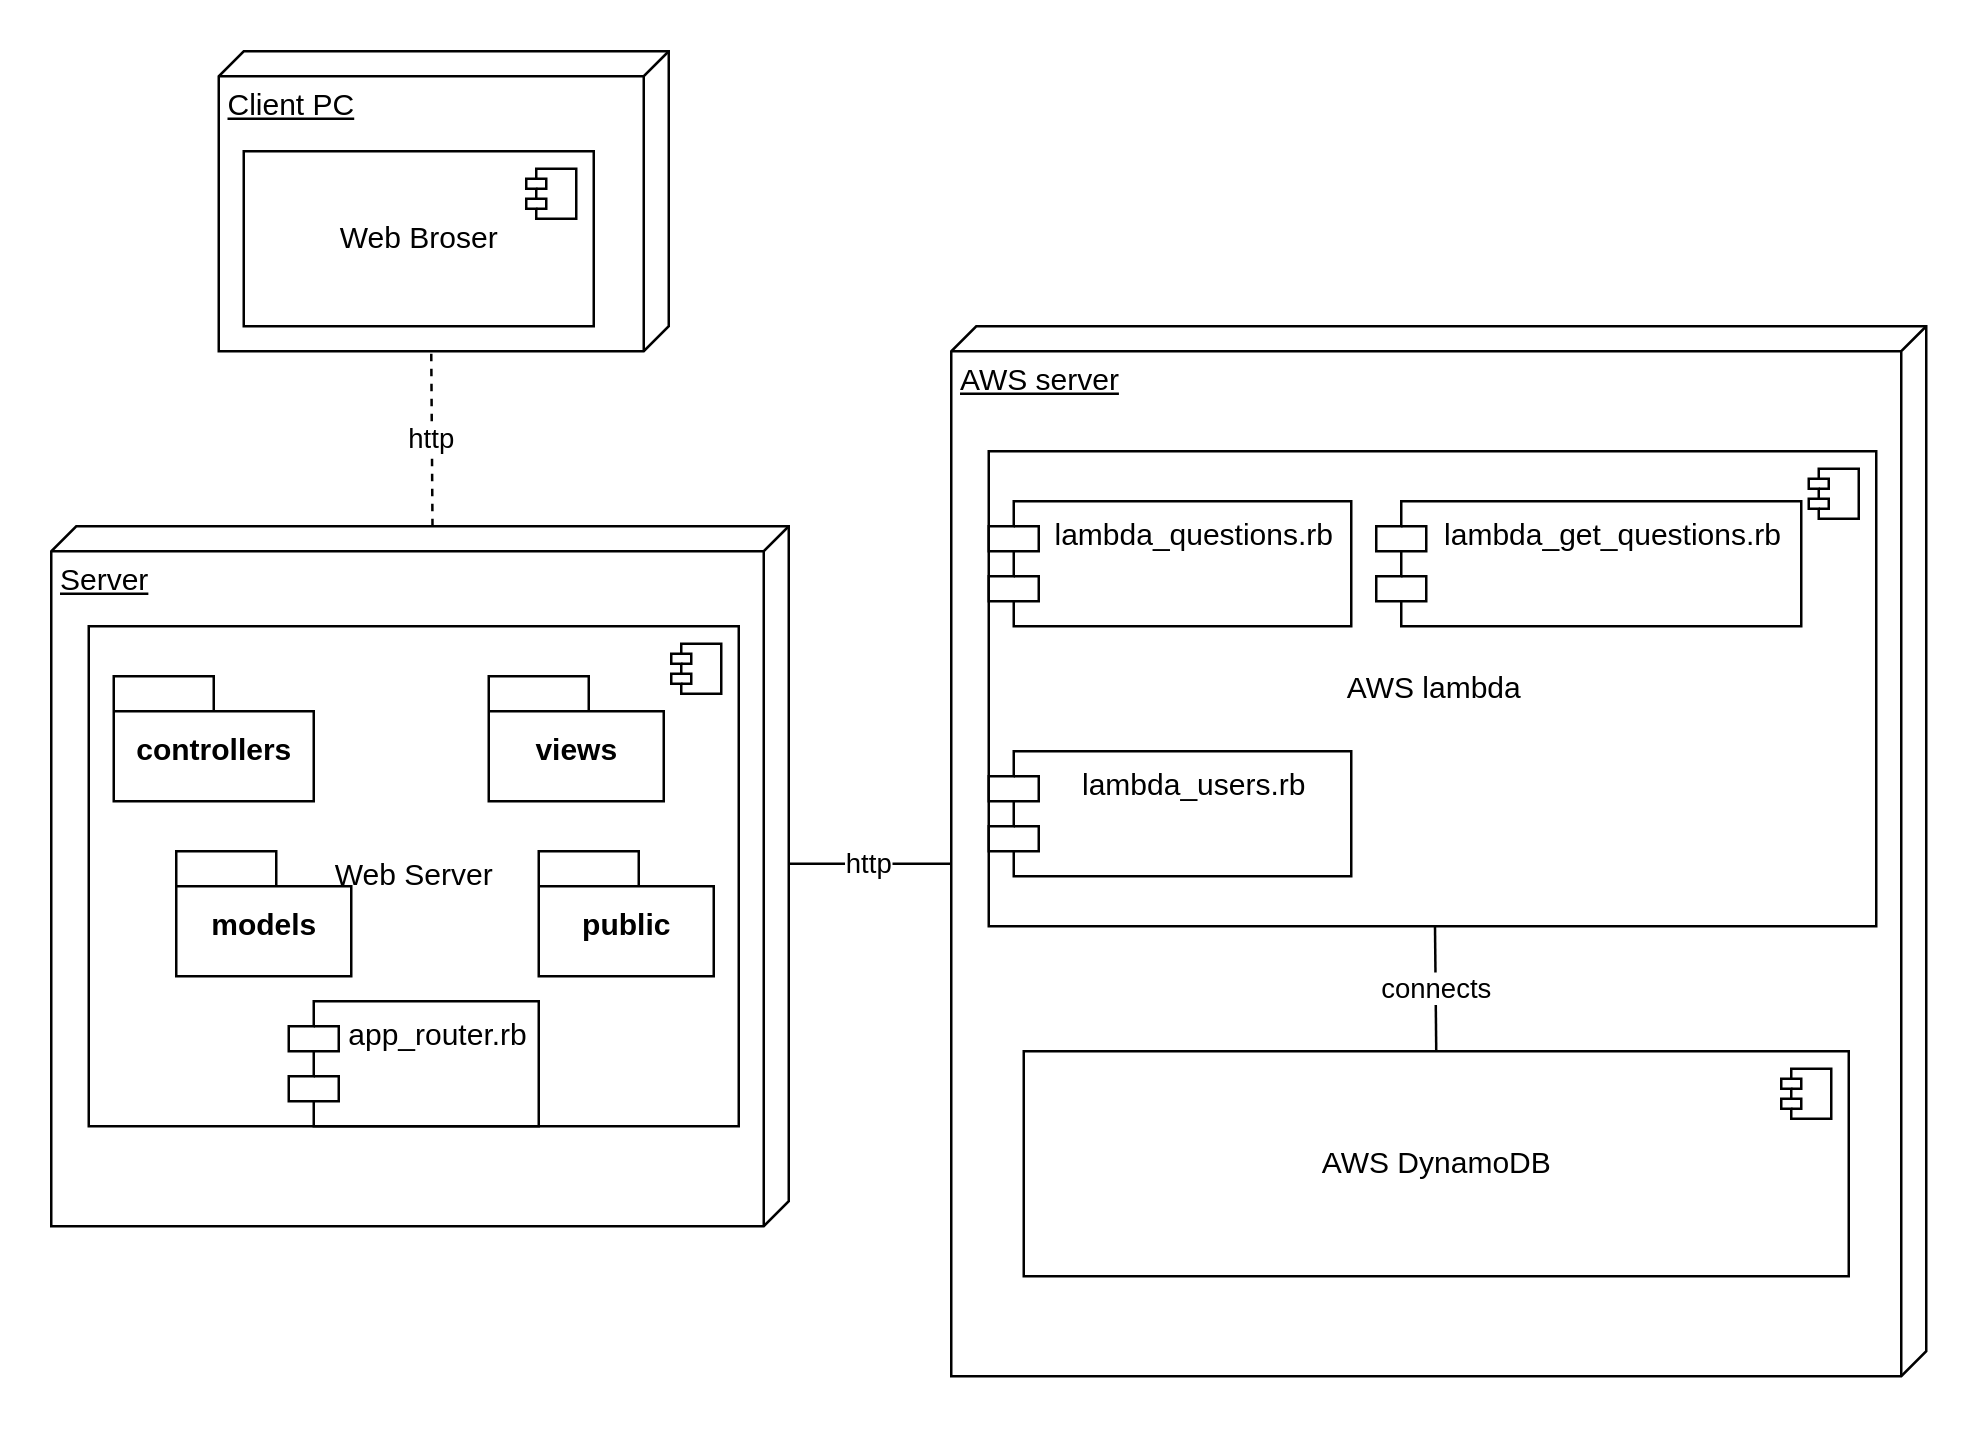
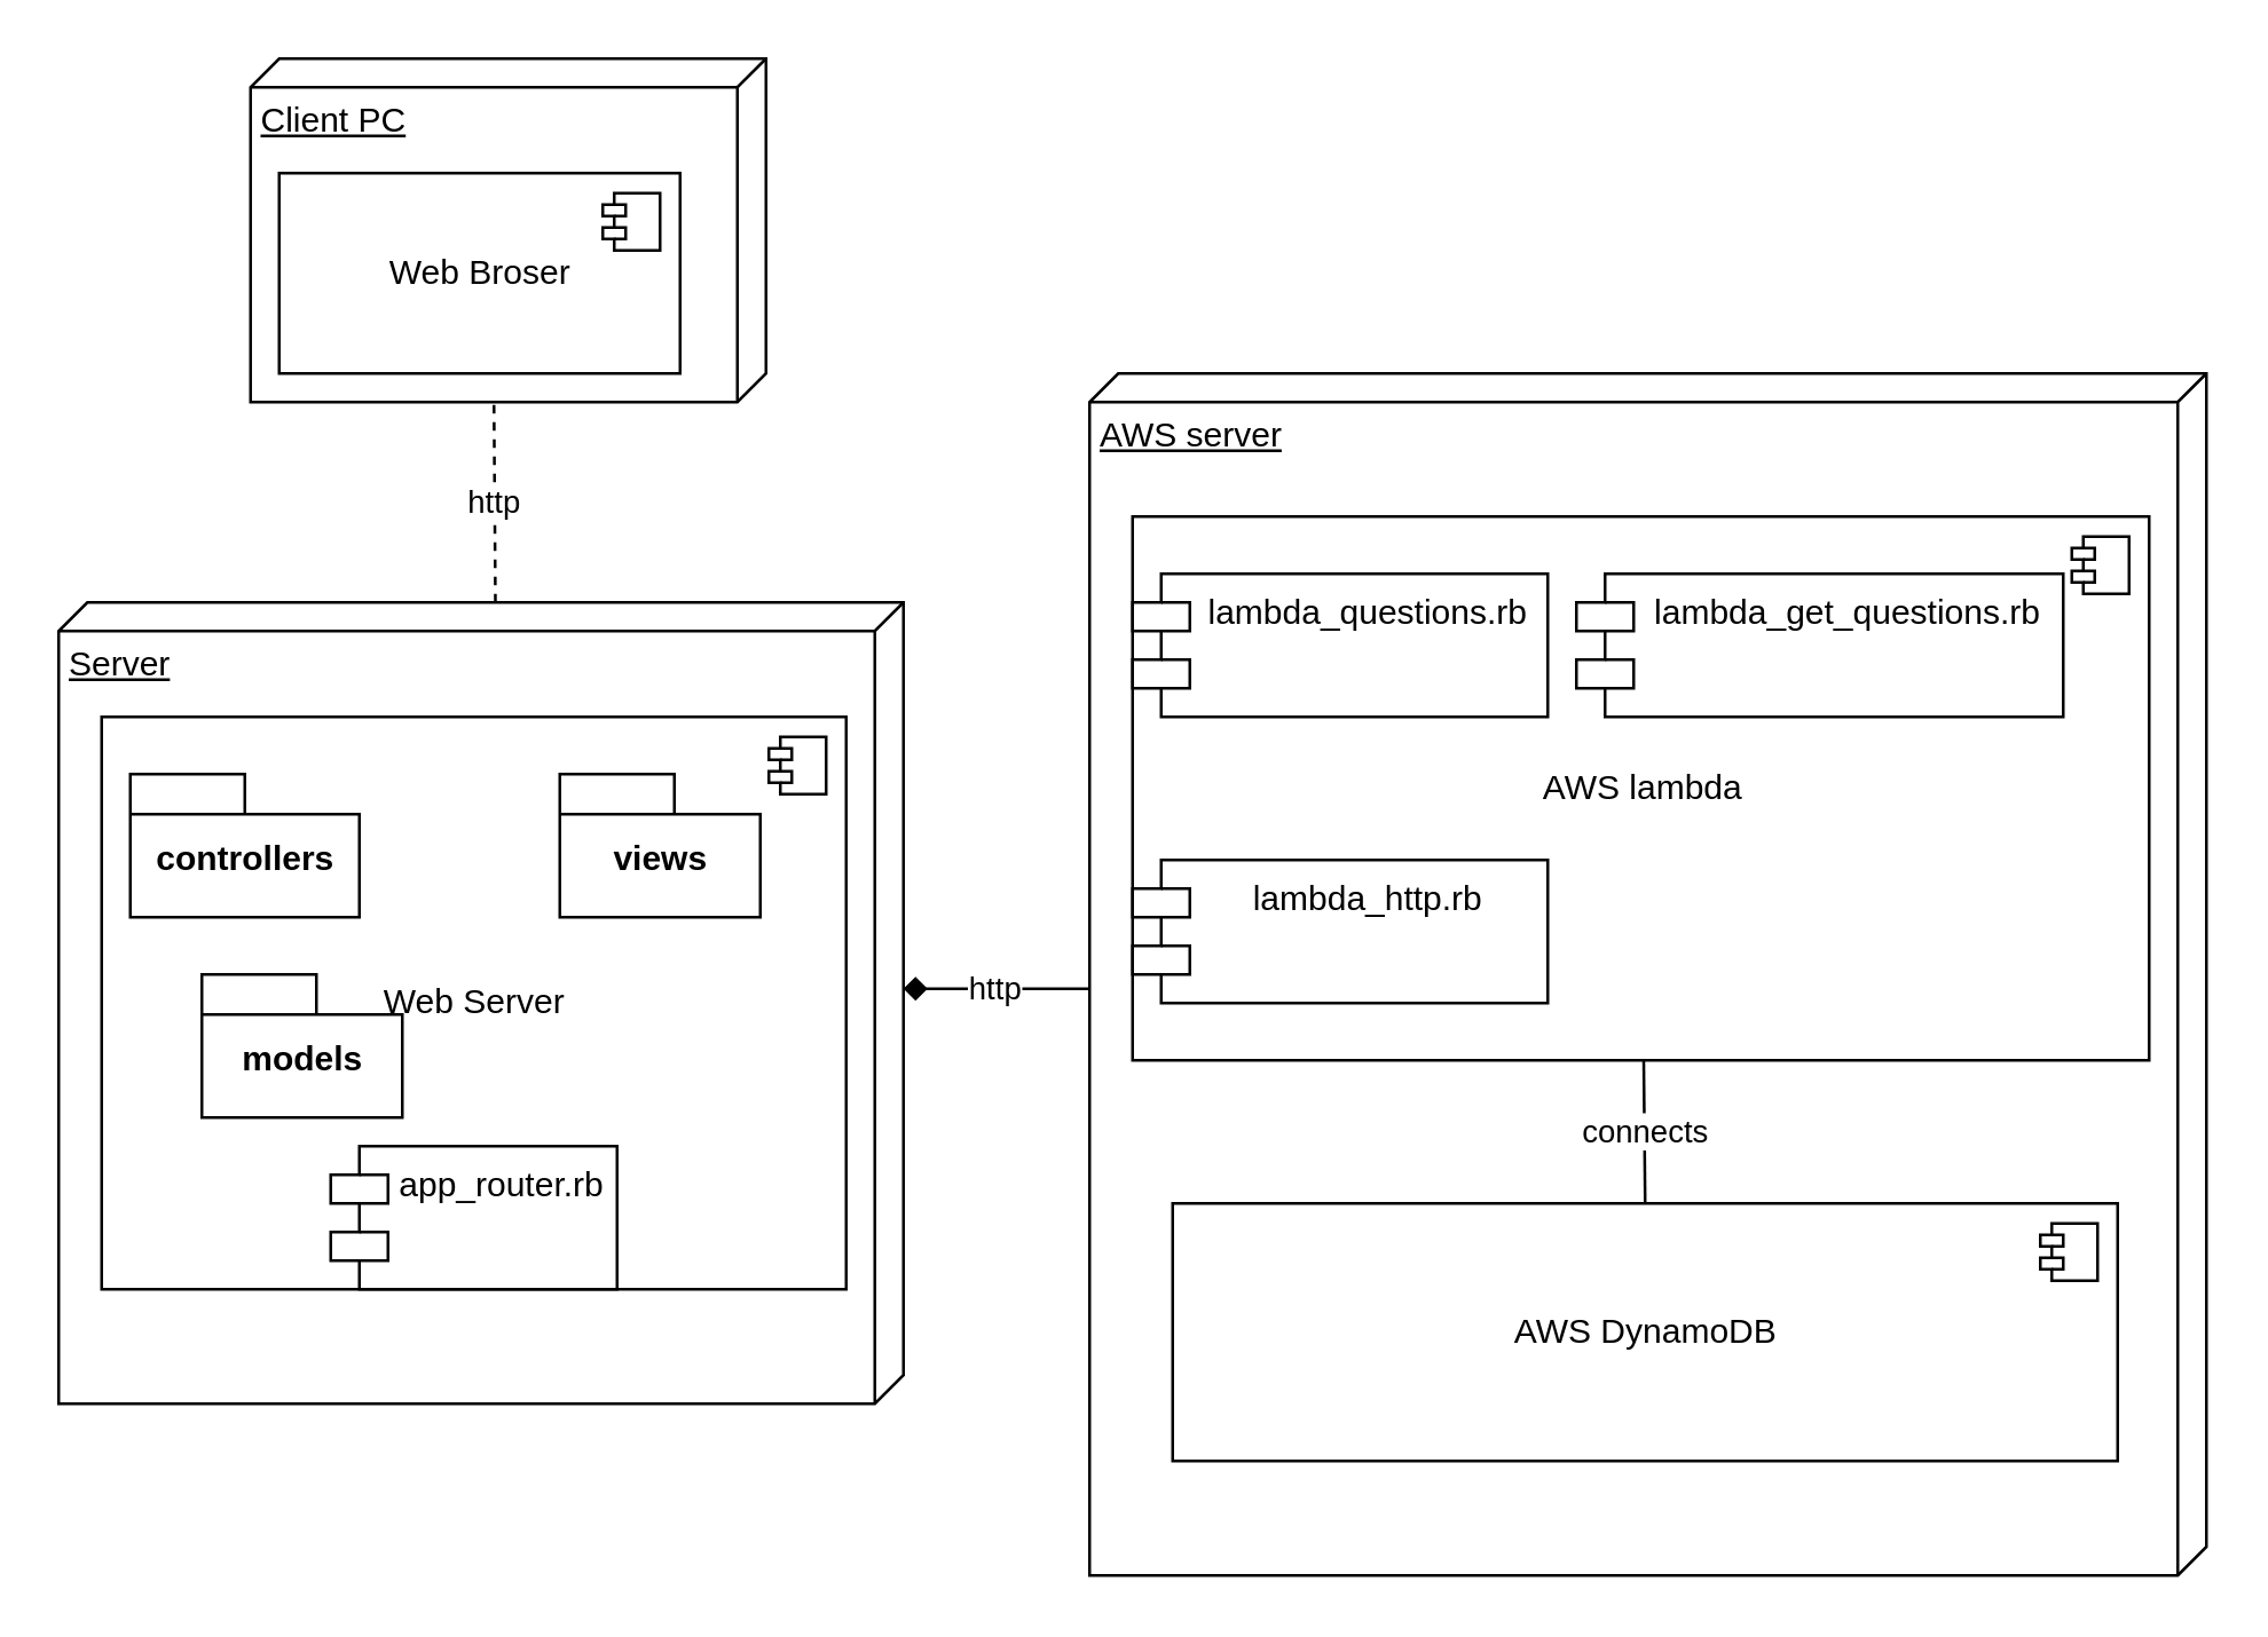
- <mxCell id="19" value="lambda_users.rb" style="shape=module;align=left;spacingLeft=20;align=center;verticalAlign=top;" vertex="1" parent="1"><mxGeometry x="395" y="300" width="145" height="50" as="geometry" /></mxCell>
+ <mxCell id="19" value="lambda_http.rb" style="shape=module;align=left;spacingLeft=20;align=center;verticalAlign=top;" vertex="1" parent="1"><mxGeometry x="395" y="300" width="145" height="50" as="geometry" /></mxCell>
- <mxCell id="22" value="http" style="endArrow=none;html=1;entryX=0;entryY=0;entryDx=135;entryDy=0;entryPerimeter=0;exitX=0;exitY=0;exitDx=215;exitDy=390;exitPerimeter=0;" edge="1" parent="1" source="4" target="3"><mxGeometry width="50" height="50" relative="1" as="geometry"><mxPoint x="182.5" y="220" as="sourcePoint" /><mxPoint x="182" y="150" as="targetPoint" /></mxGeometry></mxCell>
+ <mxCell id="22" value="http" style="endArrow=diamond;html=1;entryX=0;entryY=0;entryDx=135;entryDy=0;entryPerimeter=0;exitX=0;exitY=0;exitDx=215;exitDy=390;exitPerimeter=0;" edge="1" parent="1" source="4" target="3"><mxGeometry width="50" height="50" relative="1" as="geometry"><mxPoint x="182.5" y="220" as="sourcePoint" /><mxPoint x="182" y="150" as="targetPoint" /></mxGeometry></mxCell>
- <mxCell id="11" value="public" style="shape=folder;fontStyle=1;spacingTop=10;tabWidth=40;tabHeight=14;tabPosition=left;html=1;" vertex="1" parent="1"><mxGeometry x="215" y="340" width="70" height="50" as="geometry" /></mxCell>
